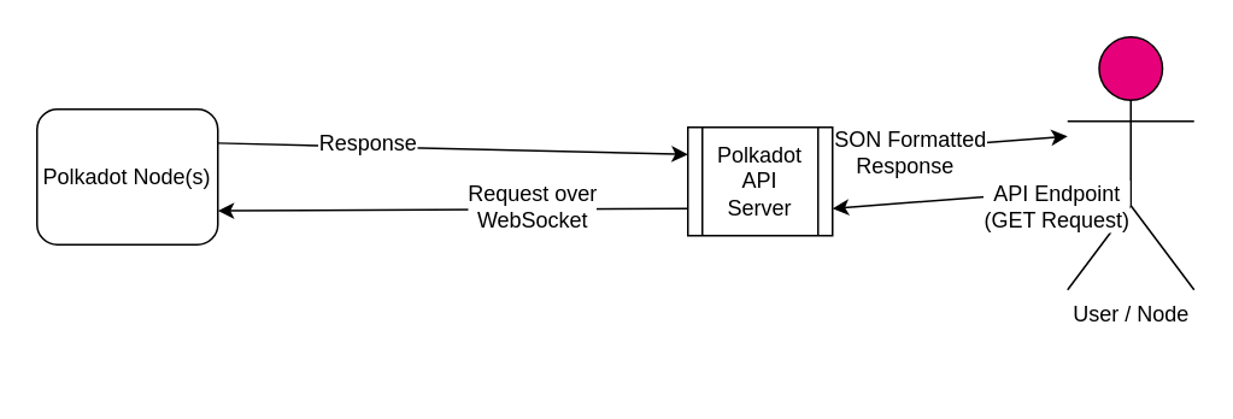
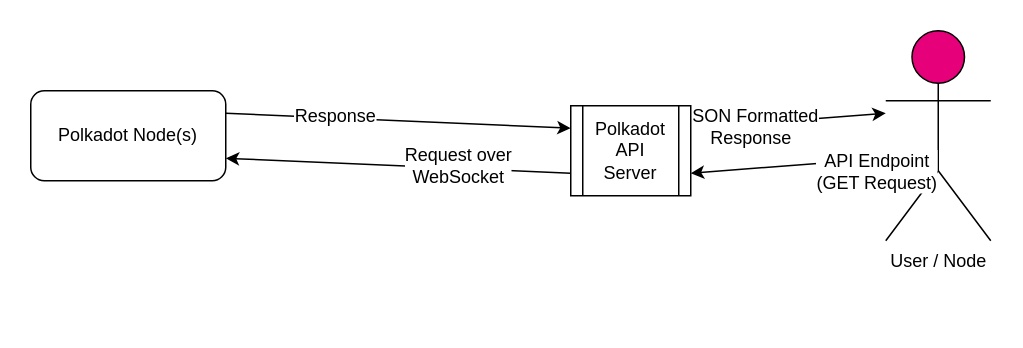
- <mxCell id="2" value="Polkadot Node(s)" style="rounded=1;whiteSpace=wrap;html=1;fontSize=12;glass=0;strokeWidth=1;shadow=0;" parent="1" vertex="1"><mxGeometry x="20" y="60" width="100" height="75" as="geometry" /></mxCell>
+ <mxCell id="2" value="Polkadot Node(s)" style="rounded=1;whiteSpace=wrap;html=1;fontSize=12;glass=0;strokeWidth=1;shadow=0;" parent="1" vertex="1"><mxGeometry x="20" y="60" width="130" height="60" as="geometry" /></mxCell>
